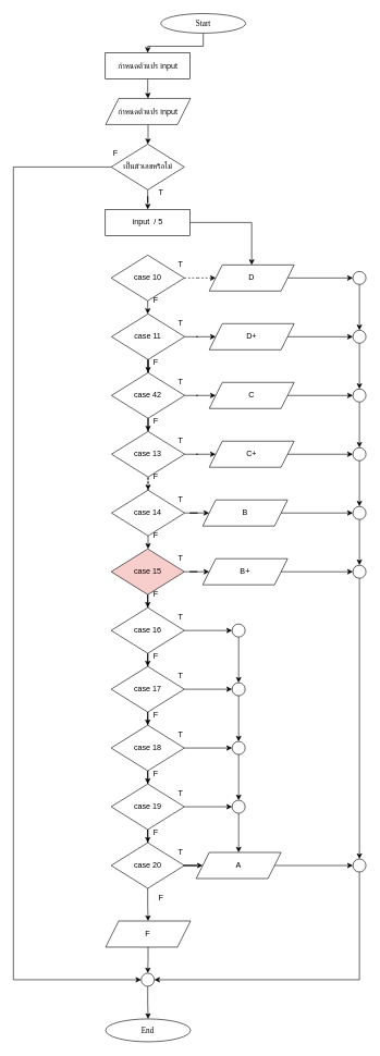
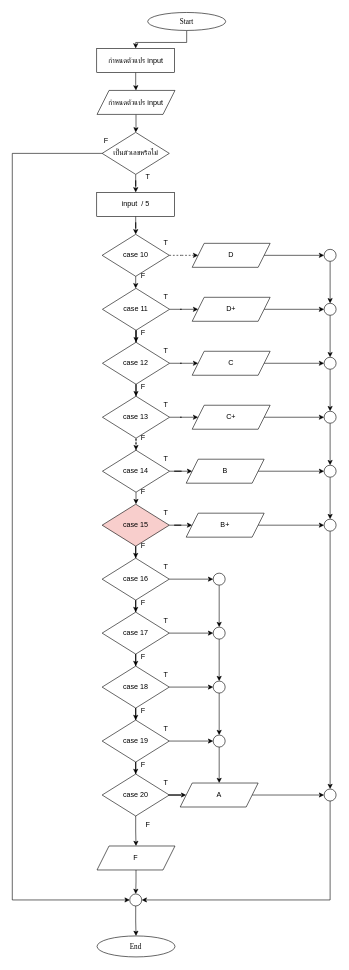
- <mxCell id="8" style="edgeStyle=orthogonalEdgeStyle;rounded=0;orthogonalLoop=1;jettySize=auto;html=1;" edge="1" parent="1" source="9" target="45"><mxGeometry relative="1" as="geometry" /></mxCell>
+ <mxCell id="8" style="edgeStyle=orthogonalEdgeStyle;rounded=0;orthogonalLoop=1;jettySize=auto;html=1;entryX=0.5;entryY=0;entryDx=0;entryDy=0;" edge="1" parent="1" source="9" target="12"><mxGeometry relative="1" as="geometry" /></mxCell>
- <mxCell id="19" value="case 42" style="rhombus;whiteSpace=wrap;html=1;" vertex="1" parent="1"><mxGeometry x="170.33" y="570" width="112" height="70" as="geometry" /></mxCell>
+ <mxCell id="19" value="case 12" style="rhombus;whiteSpace=wrap;html=1;" vertex="1" parent="1"><mxGeometry x="170.33" y="570" width="112" height="70" as="geometry" /></mxCell>
